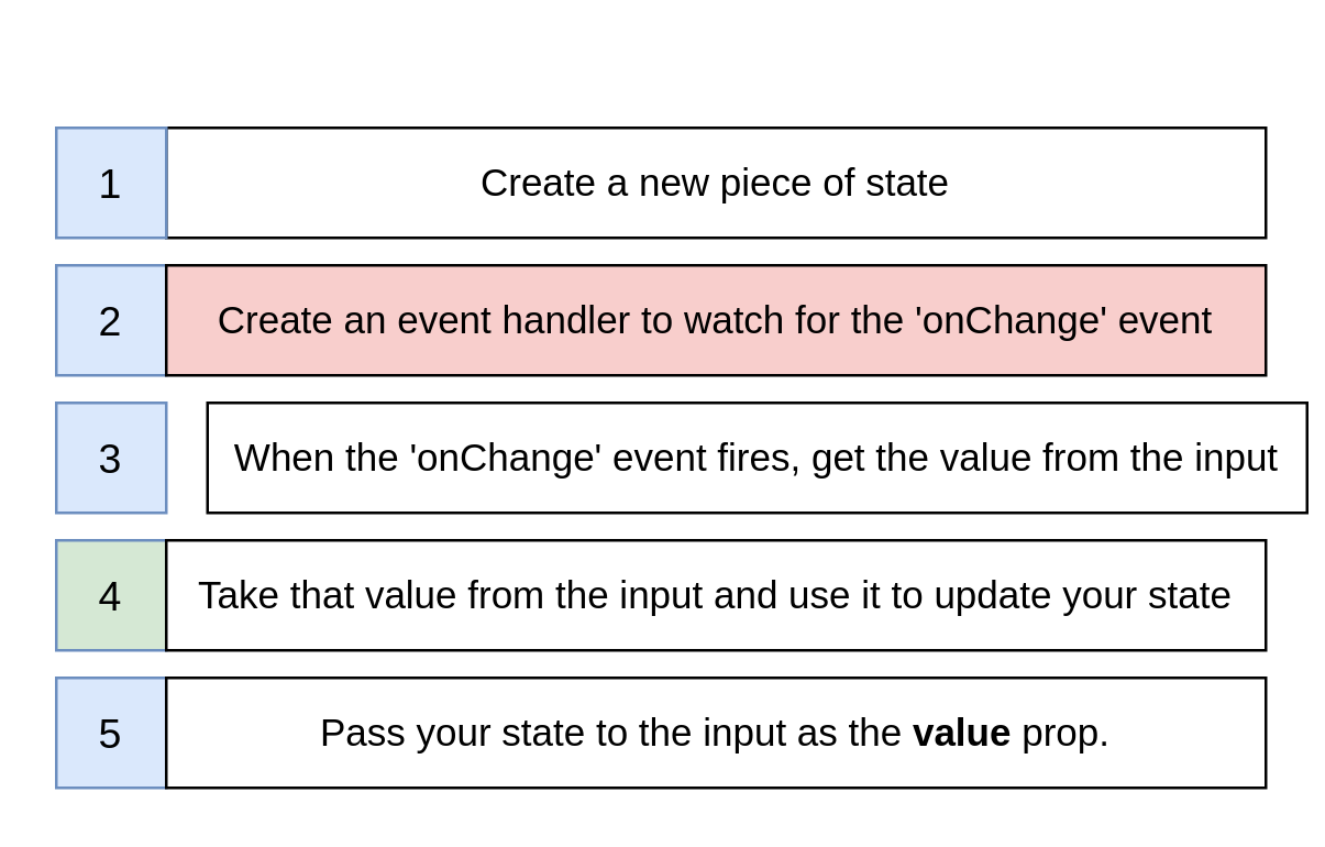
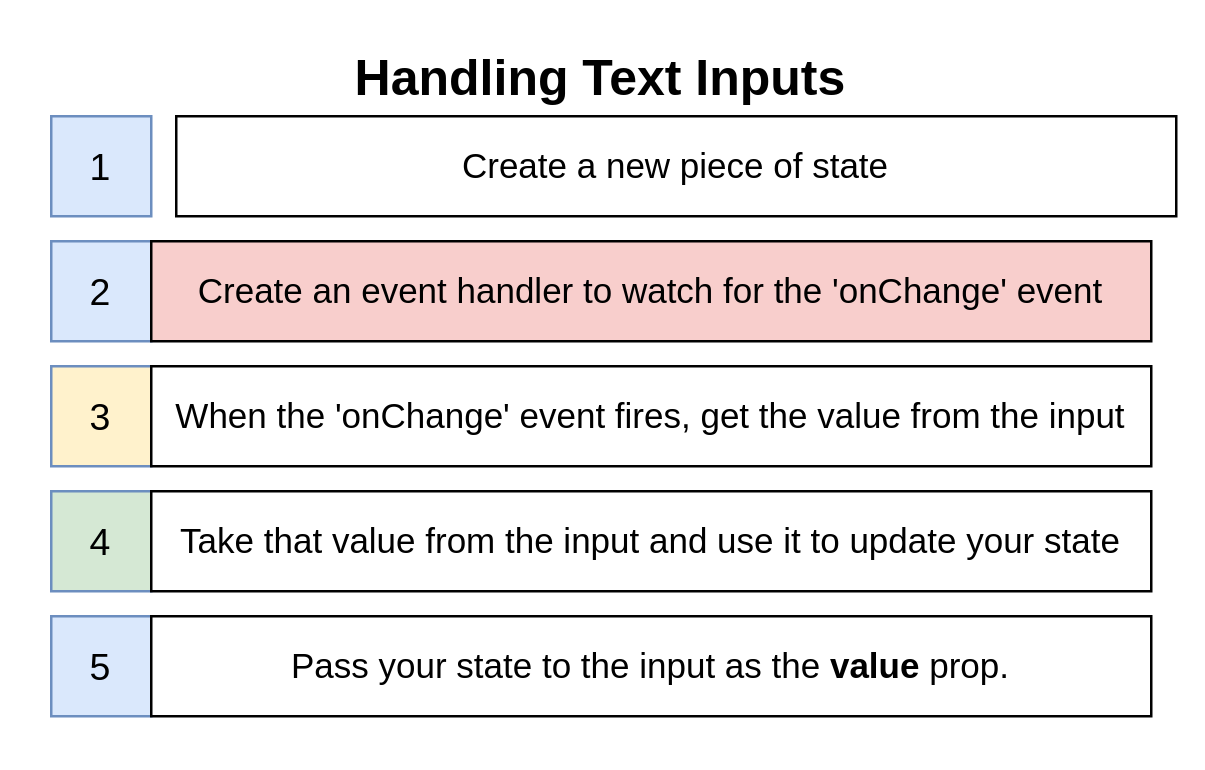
+ <mxCell id="7" value="Handling Text Inputs" style="text;html=1;strokeColor=none;fillColor=none;align=center;verticalAlign=middle;whiteSpace=wrap;rounded=0;shadow=0;fontSize=20;fontStyle=1" vertex="1" parent="1"><mxGeometry x="70" y="20" width="340" height="20" as="geometry" /></mxCell>
- <mxCell id="2" value="Create a new piece of state" style="rounded=0;whiteSpace=wrap;html=1;shadow=0;strokeColor=#000000;fontSize=14;align=center;" vertex="1" parent="1"><mxGeometry x="60" y="46" width="400" height="40" as="geometry" /></mxCell>
+ <mxCell id="2" value="Create a new piece of state" style="rounded=0;whiteSpace=wrap;html=1;shadow=0;strokeColor=#000000;fontSize=14;align=center;" vertex="1" parent="1"><mxGeometry x="70" y="46" width="400" height="40" as="geometry" /></mxCell>
- <mxCell id="6" value="3" style="rounded=0;whiteSpace=wrap;html=1;shadow=0;strokeColor=#6c8ebf;fontSize=15;align=center;fillColor=#dae8fc;" vertex="1" parent="1"><mxGeometry x="20" y="146" width="40" height="40" as="geometry" /></mxCell>
+ <mxCell id="6" value="3" style="rounded=0;whiteSpace=wrap;html=1;shadow=0;strokeColor=#6c8ebf;fontSize=15;align=center;fillColor=#fff2cc;" vertex="1" parent="1"><mxGeometry x="20" y="146" width="40" height="40" as="geometry" /></mxCell>
- <mxCell id="8" value="When the 'onChange' event fires, get the value from the input" style="rounded=0;whiteSpace=wrap;html=1;shadow=0;strokeColor=#000000;fontSize=14;align=center;" vertex="1" parent="1"><mxGeometry x="75" y="146" width="400" height="40" as="geometry" /></mxCell>
+ <mxCell id="8" value="When the 'onChange' event fires, get the value from the input" style="rounded=0;whiteSpace=wrap;html=1;shadow=0;strokeColor=#000000;fontSize=14;align=center;" vertex="1" parent="1"><mxGeometry x="60" y="146" width="400" height="40" as="geometry" /></mxCell>
